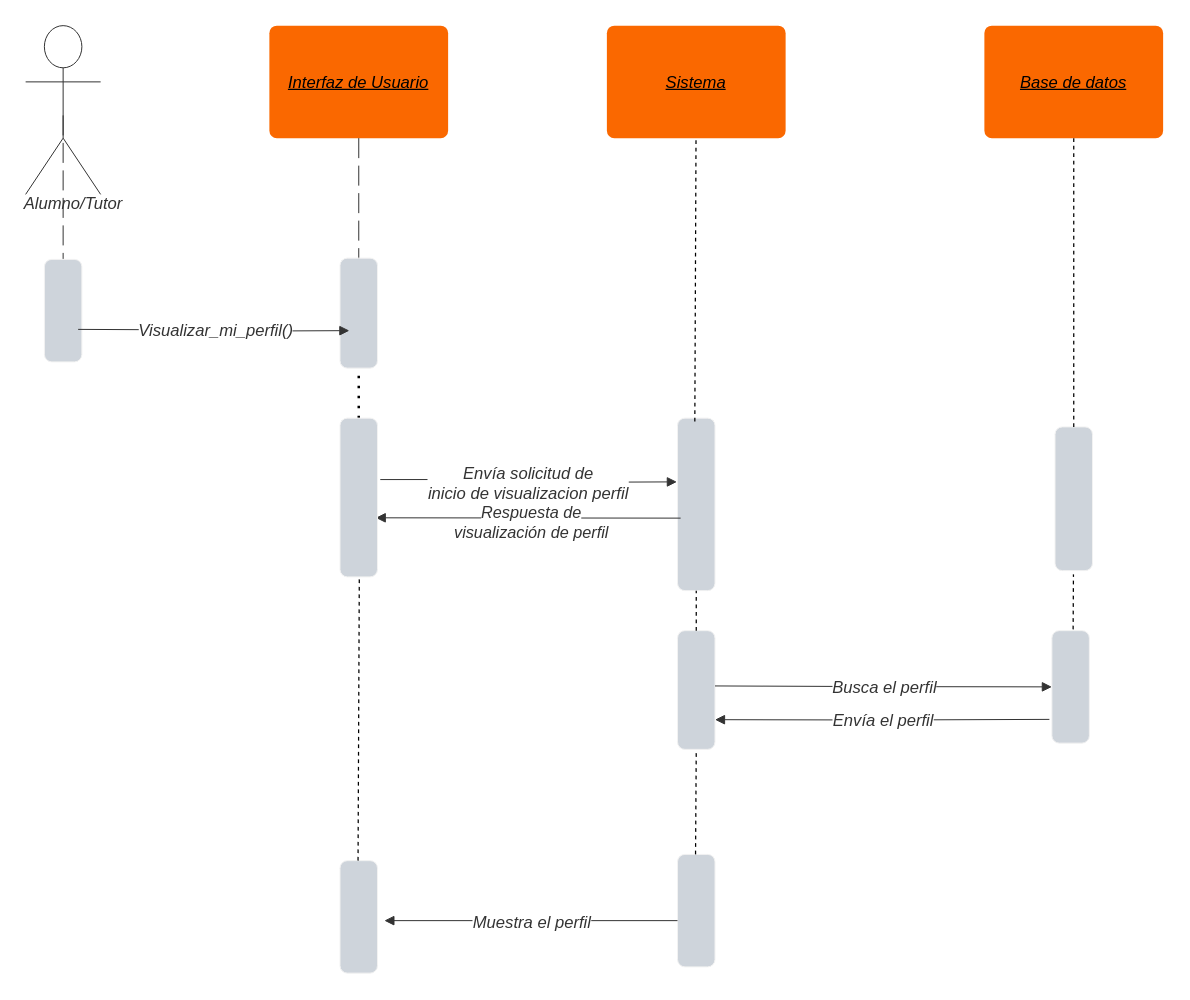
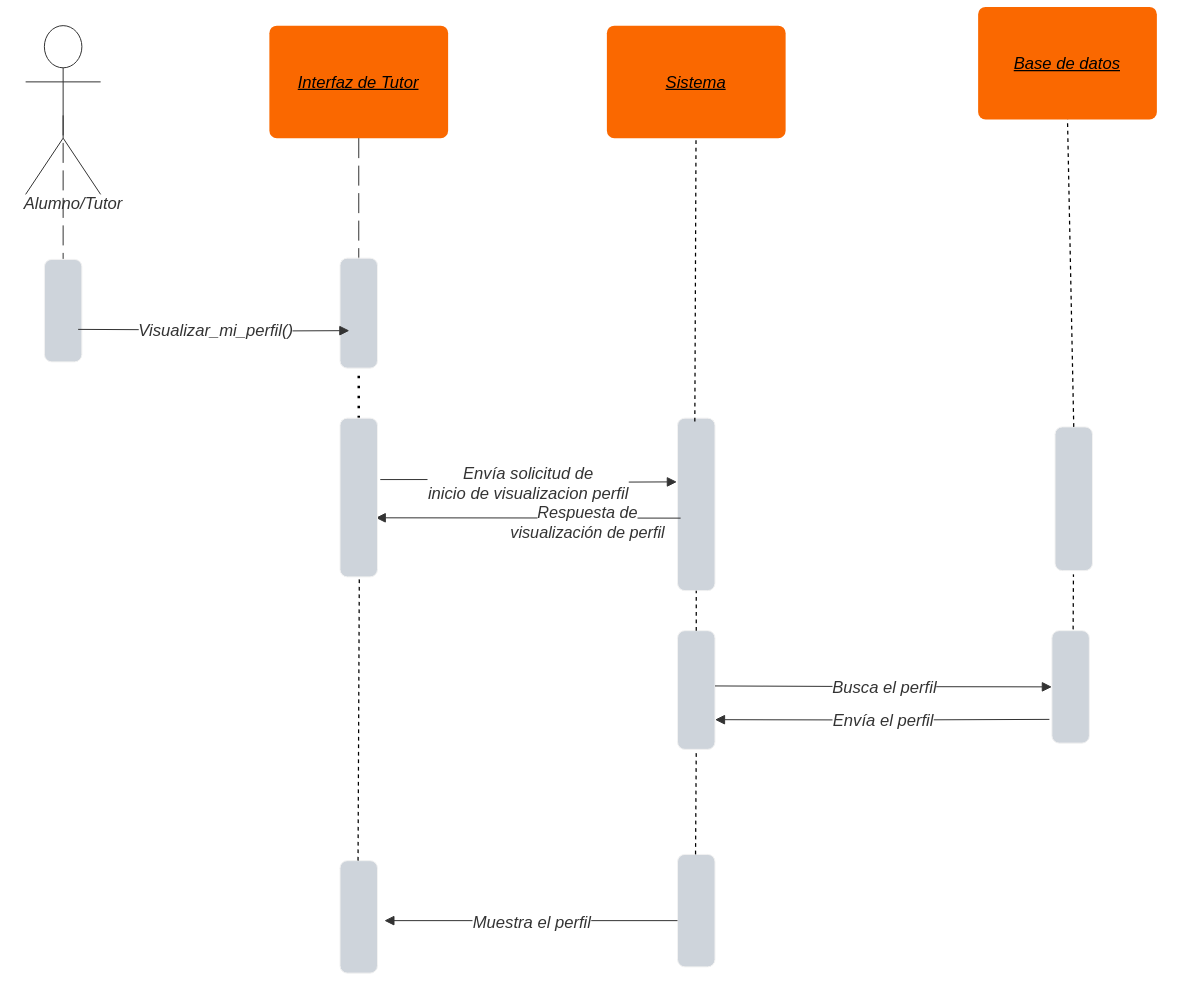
- <mxCell id="2" value="Interfaz de Usuario" style="html=1;overflow=block;blockSpacing=1;whiteSpace=wrap;fontSize=13.3;fontColor=#000000;fontStyle=6;align=center;spacing=0;strokeOpacity=0;fillOpacity=100;rounded=1;absoluteArcSize=1;arcSize=12;fillColor=#fa6800;strokeWidth=0.8;strokeColor=#C73500;" vertex="1" parent="1"><mxGeometry x="215" y="20" width="143" height="90" as="geometry" /></mxCell>
+ <mxCell id="2" value="Interfaz de Tutor" style="html=1;overflow=block;blockSpacing=1;whiteSpace=wrap;fontSize=13.3;fontColor=#000000;fontStyle=6;align=center;spacing=0;strokeOpacity=0;fillOpacity=100;rounded=1;absoluteArcSize=1;arcSize=12;fillColor=#fa6800;strokeWidth=0.8;strokeColor=#C73500;" vertex="1" parent="1"><mxGeometry x="215" y="20" width="143" height="90" as="geometry" /></mxCell>
- <mxCell id="22" value="Base de datos" style="html=1;overflow=block;blockSpacing=1;whiteSpace=wrap;fontSize=13.3;fontColor=#000000;fontStyle=6;align=center;spacing=0;strokeOpacity=0;fillOpacity=100;rounded=1;absoluteArcSize=1;arcSize=12;fillColor=#fa6800;strokeWidth=0.8;strokeColor=#C73500;" vertex="1" parent="1"><mxGeometry x="787" y="20" width="143" height="90" as="geometry" /></mxCell>
+ <mxCell id="22" value="Base de datos" style="html=1;overflow=block;blockSpacing=1;whiteSpace=wrap;fontSize=13.3;fontColor=#000000;fontStyle=6;align=center;spacing=0;strokeOpacity=0;fillOpacity=100;rounded=1;absoluteArcSize=1;arcSize=12;fillColor=#fa6800;strokeWidth=0.8;strokeColor=#C73500;" vertex="1" parent="1"><mxGeometry x="782" y="5" width="143" height="90" as="geometry" /></mxCell>
- <mxCell id="15" value="&lt;div style=&quot;text-align: center;&quot;&gt;&lt;font color=&quot;#333333&quot;&gt;&lt;span style=&quot;background-color: rgb(255, 255, 255);&quot;&gt;&lt;i style=&quot;&quot;&gt;&lt;span style=&quot;font-size: 13px;&quot;&gt;Respuesta de visualización&amp;nbsp;de perfil&lt;/span&gt;&lt;/i&gt;&lt;/span&gt;&lt;/font&gt;&lt;/div&gt;" style="text;whiteSpace=wrap;html=1;" vertex="1" parent="1"><mxGeometry x="360" y="395" width="128" height="38" as="geometry" /></mxCell>
+ <mxCell id="15" value="&lt;div style=&quot;text-align: center;&quot;&gt;&lt;font color=&quot;#333333&quot;&gt;&lt;span style=&quot;background-color: rgb(255, 255, 255);&quot;&gt;&lt;i style=&quot;&quot;&gt;&lt;span style=&quot;font-size: 13px;&quot;&gt;Respuesta de visualización&amp;nbsp;de perfil&lt;/span&gt;&lt;/i&gt;&lt;/span&gt;&lt;/font&gt;&lt;/div&gt;" style="text;whiteSpace=wrap;html=1;" vertex="1" parent="1"><mxGeometry x="405" y="395" width="128" height="38" as="geometry" /></mxCell>
